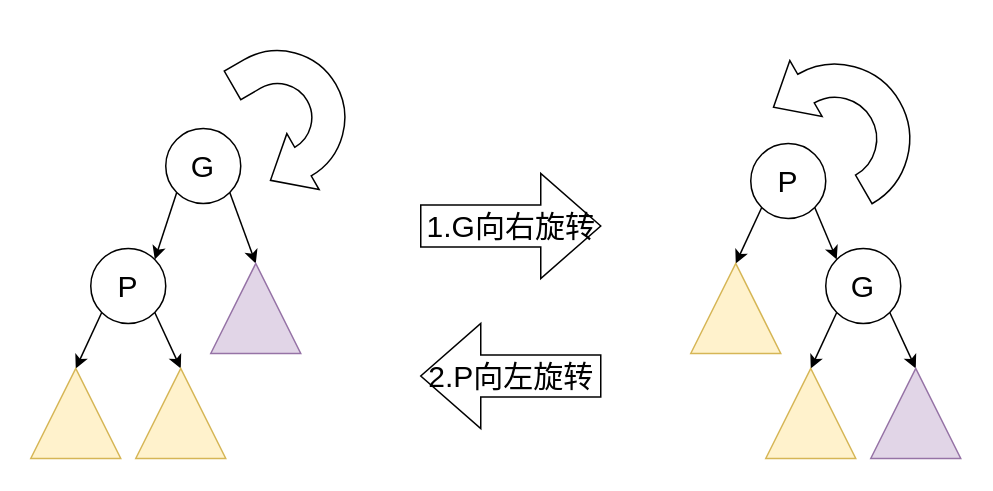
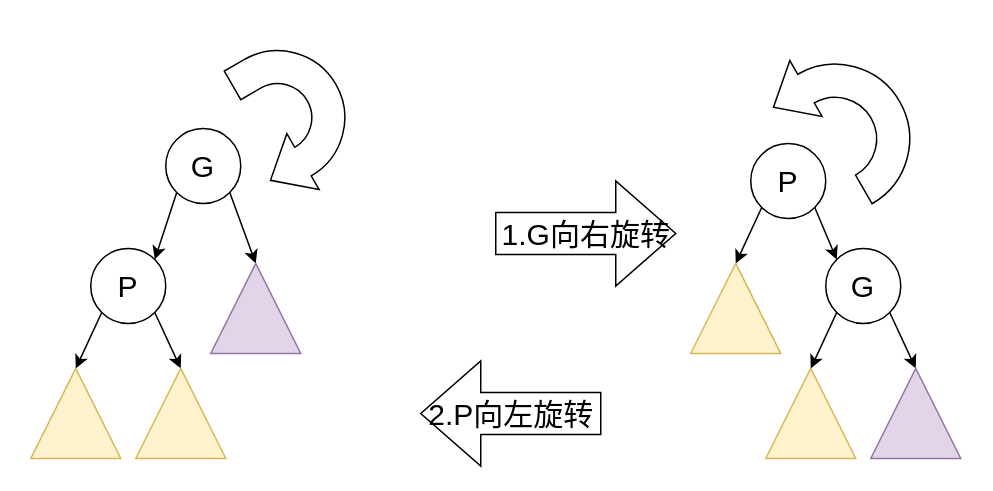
- <mxCell id="12" value="1.G向右旋转" style="html=1;shadow=0;dashed=0;align=center;verticalAlign=middle;shape=mxgraph.arrows2.arrow;dy=0.6;dx=40;notch=0;fontSize=20;fontColor=#000000;fillColor=#FFFFFF;" vertex="1" parent="1"><mxGeometry x="280" y="115" width="120" height="70" as="geometry" /></mxCell>
+ <mxCell id="12" value="1.G向右旋转" style="html=1;shadow=0;dashed=0;align=center;verticalAlign=middle;shape=mxgraph.arrows2.arrow;dy=0.6;dx=40;notch=0;fontSize=20;fontColor=#000000;fillColor=#FFFFFF;" vertex="1" parent="1"><mxGeometry x="330" y="120" width="120" height="70" as="geometry" /></mxCell>
- <mxCell id="22" value="2.P向左旋转" style="html=1;shadow=0;dashed=0;align=center;verticalAlign=middle;shape=mxgraph.arrows2.arrow;dy=0.6;dx=40;notch=0;fontSize=20;fontColor=#000000;fillColor=#FFFFFF;flipH=1;" vertex="1" parent="1"><mxGeometry x="280" y="215" width="120" height="70" as="geometry" /></mxCell>
+ <mxCell id="22" value="2.P向左旋转" style="html=1;shadow=0;dashed=0;align=center;verticalAlign=middle;shape=mxgraph.arrows2.arrow;dy=0.6;dx=40;notch=0;fontSize=20;fontColor=#000000;fillColor=#FFFFFF;flipH=1;" vertex="1" parent="1"><mxGeometry x="280" y="240" width="120" height="70" as="geometry" /></mxCell>
